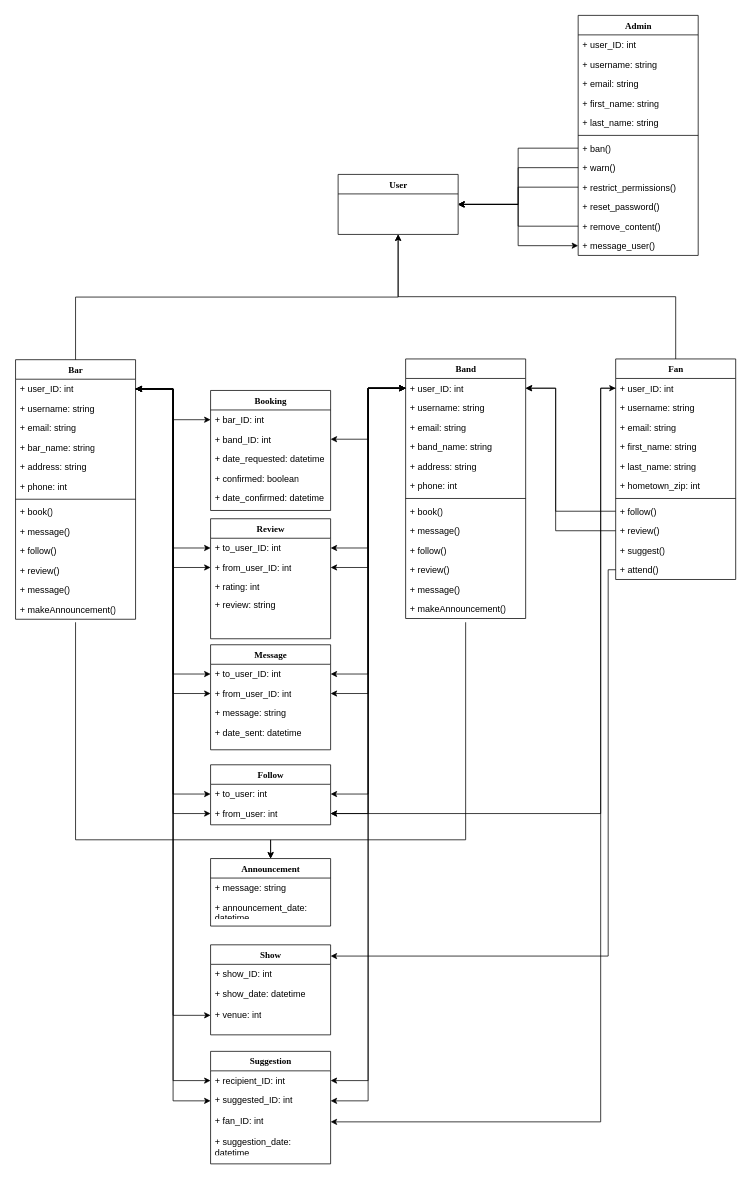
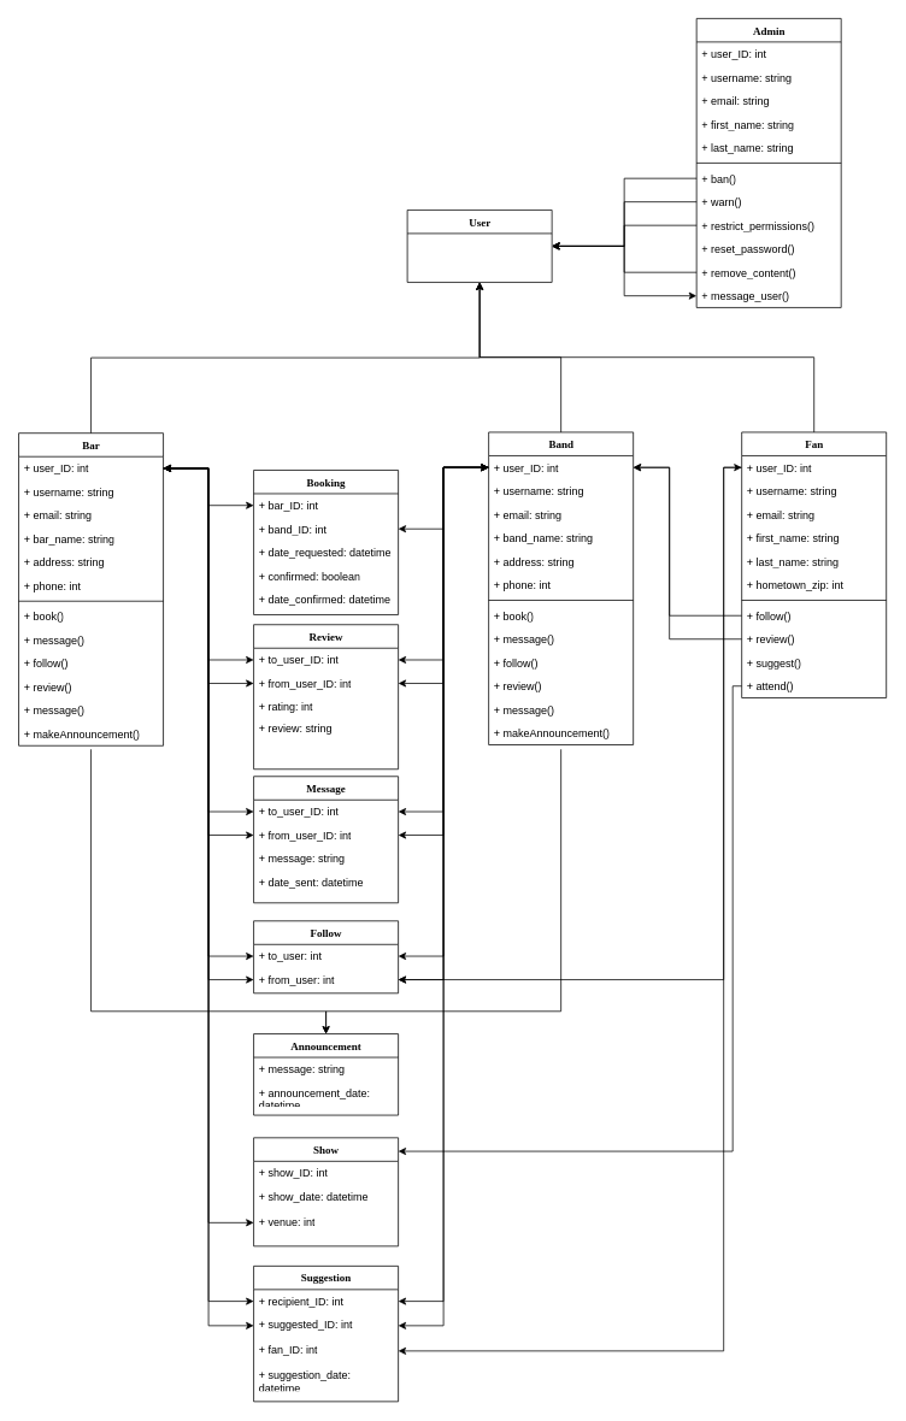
+ <mxCell id="23" style="edgeStyle=orthogonalEdgeStyle;rounded=0;orthogonalLoop=1;jettySize=auto;html=1;exitX=0.5;exitY=0;exitDx=0;exitDy=0;entryX=0.5;entryY=1;entryDx=0;entryDy=0;startArrow=none;startFill=0;endArrow=classic;endFill=1;" edge="1" parent="1" source="24" target="115"><mxGeometry relative="1" as="geometry" /></mxCell>
